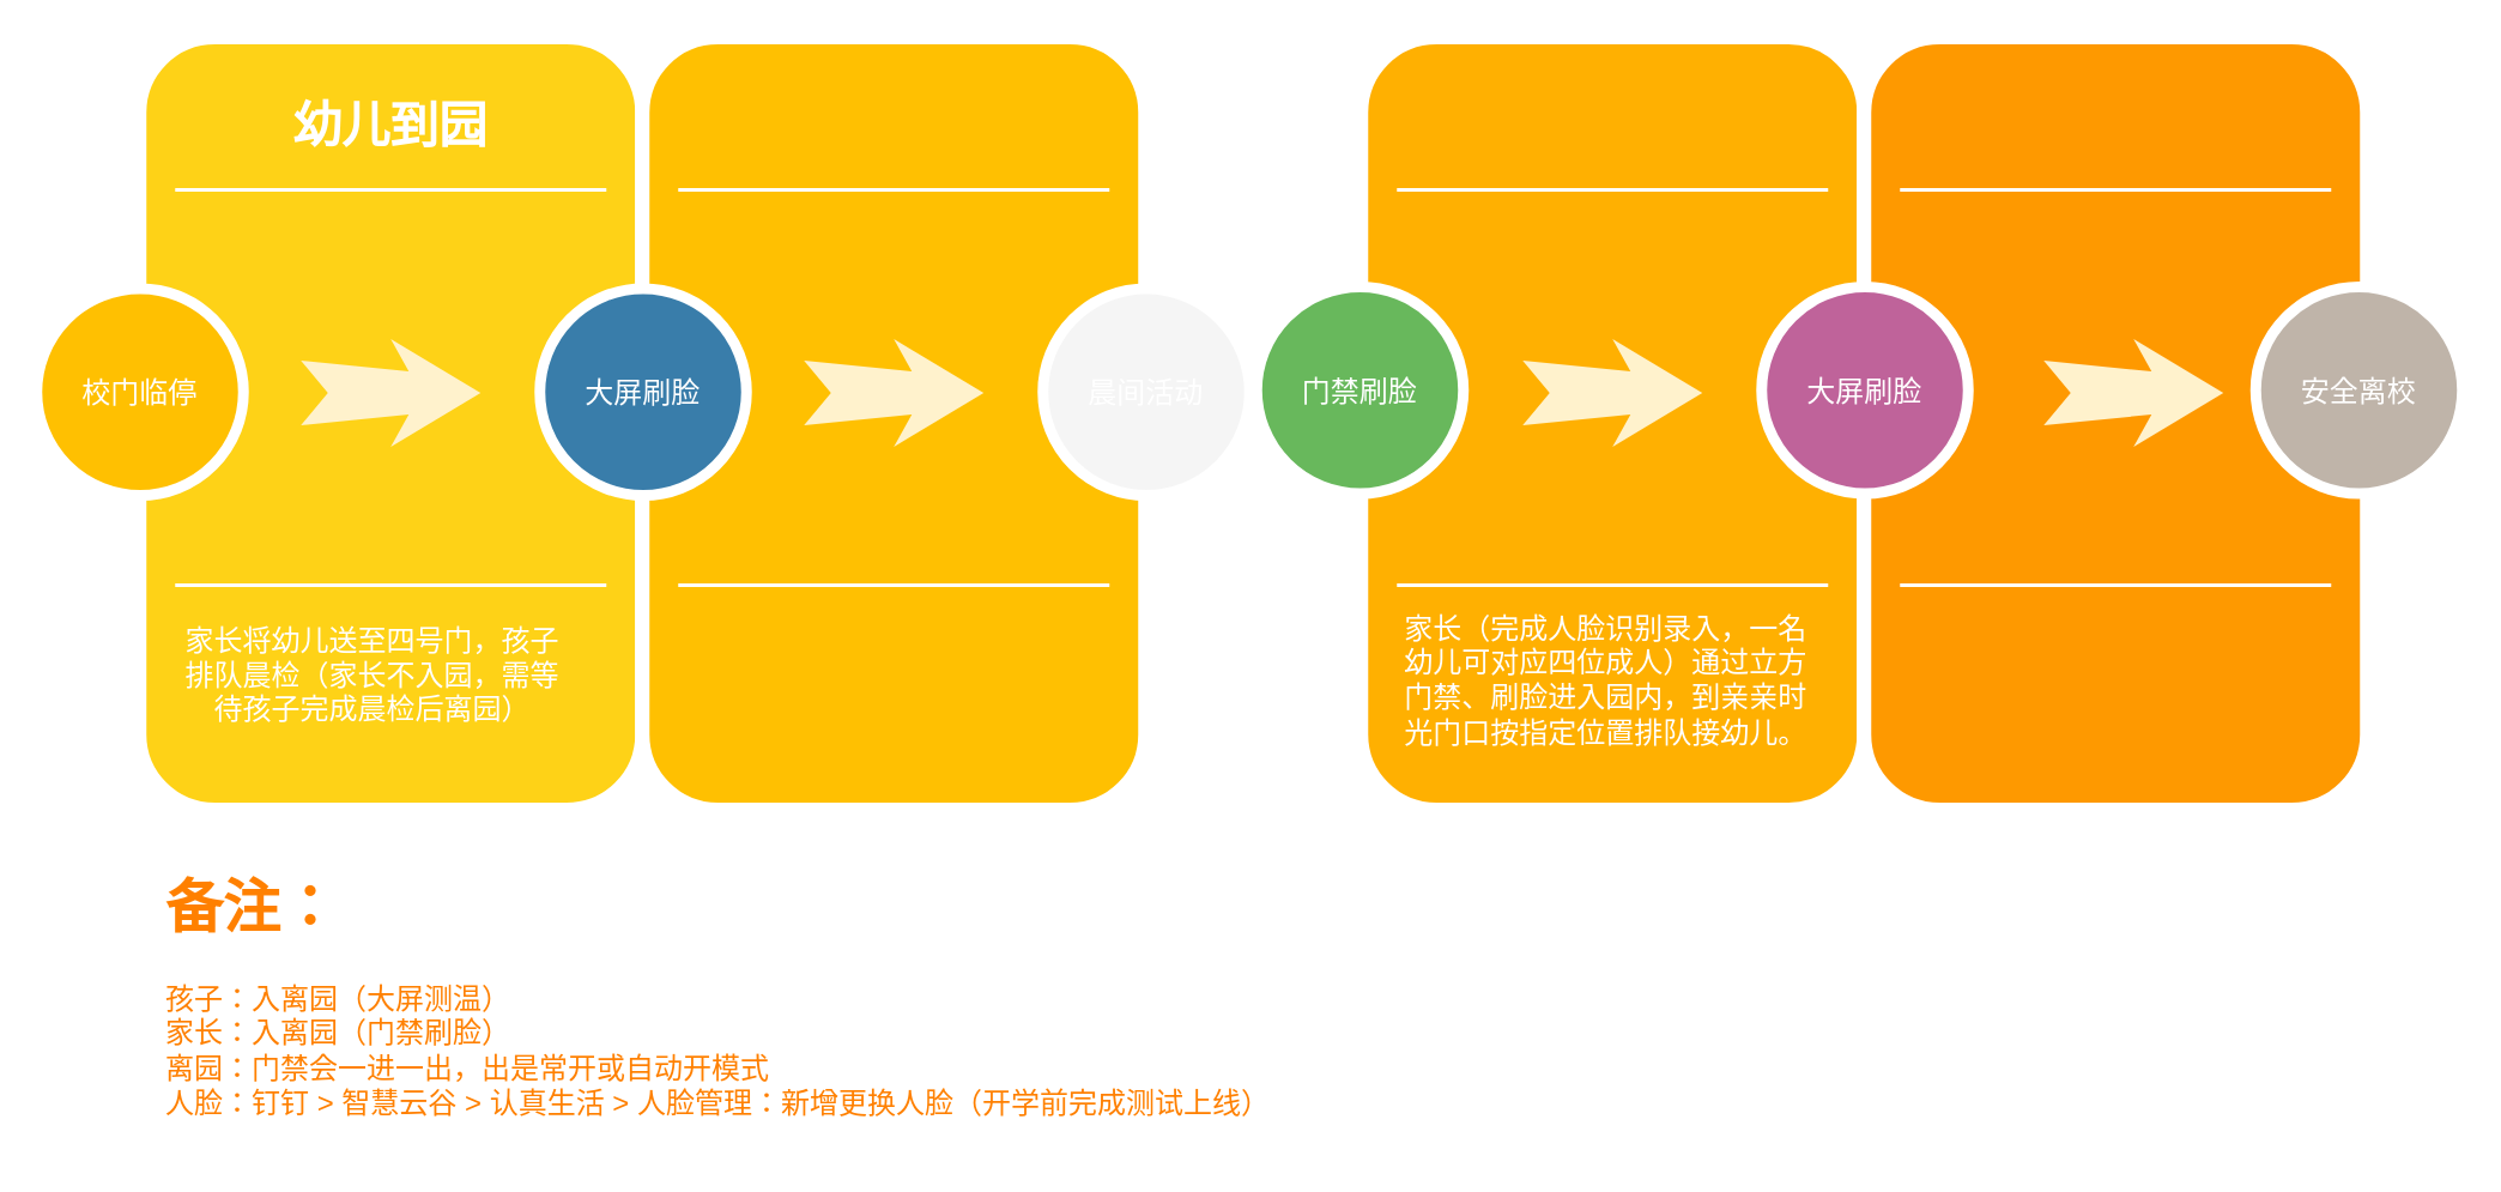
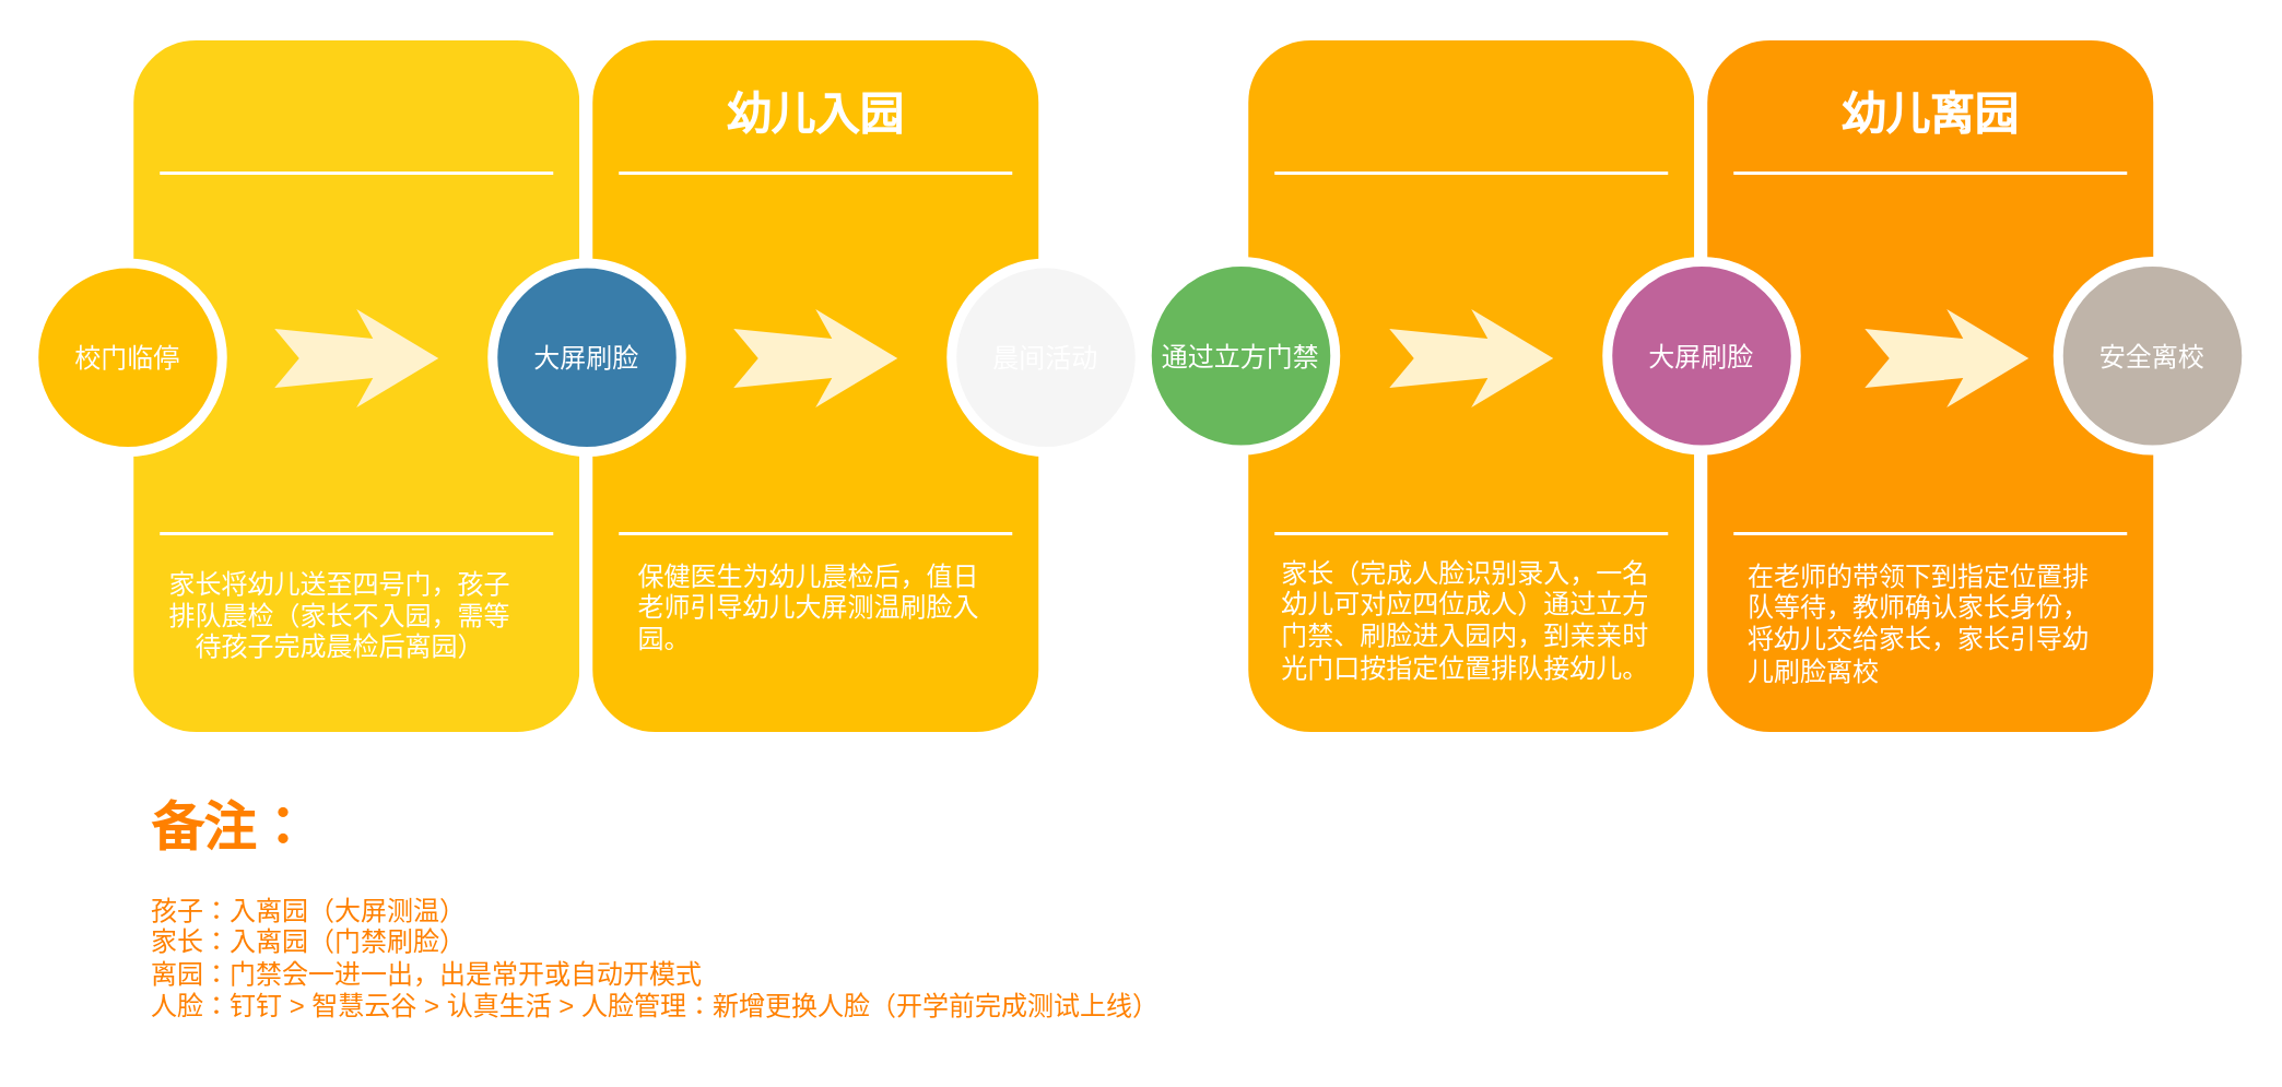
- <mxCell id="3" value="幼儿到园" style="text;html=1;strokeColor=none;fillColor=none;align=center;verticalAlign=middle;whiteSpace=wrap;rounded=0;shadow=0;fontSize=27;fontColor=#FFFFFF;fontStyle=1" parent="1" vertex="1"><mxGeometry x="77" y="40" width="280" height="60" as="geometry" /></mxCell>
+ <mxCell id="9" value="幼儿入园" style="text;html=1;strokeColor=none;fillColor=none;align=center;verticalAlign=middle;whiteSpace=wrap;rounded=0;shadow=0;fontSize=27;fontColor=#FFFFFF;fontStyle=1" parent="1" vertex="1"><mxGeometry x="357" y="40" width="280" height="60" as="geometry" /></mxCell>
+ <mxCell id="22" value="幼儿离园" style="text;html=1;strokeColor=none;fillColor=none;align=center;verticalAlign=middle;whiteSpace=wrap;rounded=0;shadow=0;fontSize=27;fontColor=#FFFFFF;fontStyle=1" parent="1" vertex="1"><mxGeometry x="1037" y="40" width="280" height="60" as="geometry" /></mxCell>
- <mxCell id="26" value="门禁刷脸" style="ellipse;whiteSpace=wrap;html=1;rounded=0;shadow=0;strokeWidth=6;fontSize=16;align=center;fillColor=#68B85C;strokeColor=#FFFFFF;fontColor=#FFFFFF;" parent="1" vertex="1"><mxGeometry x="699" y="159" width="115" height="115" as="geometry" /></mxCell>
+ <mxCell id="26" value="通过立方门禁" style="ellipse;whiteSpace=wrap;html=1;rounded=0;shadow=0;strokeWidth=6;fontSize=16;align=center;fillColor=#68B85C;strokeColor=#FFFFFF;fontColor=#FFFFFF;" parent="1" vertex="1"><mxGeometry x="699" y="159" width="115" height="115" as="geometry" /></mxCell>
+ <mxCell id="29" value="保健医生为幼儿晨检后，值日老师引导幼儿大屏测温刷脸入园。" style="text;html=1;strokeColor=none;fillColor=none;align=left;verticalAlign=top;whiteSpace=wrap;rounded=0;shadow=0;fontSize=16;fontColor=#FFFFFF;" parent="1" vertex="1"><mxGeometry x="387" y="335" width="220" height="85" as="geometry" /></mxCell>
+ <mxCell id="23" value="在老师的带领下到指定位置排队等待，教师确认家长身份，将幼儿交给家长，家长引导幼儿刷脸离校" style="text;html=1;strokeColor=none;fillColor=none;align=left;verticalAlign=top;whiteSpace=wrap;rounded=0;shadow=0;fontSize=16;fontColor=#FFFFFF;" parent="1" vertex="1"><mxGeometry x="1064" y="335" width="220" height="90" as="geometry" /></mxCell>
